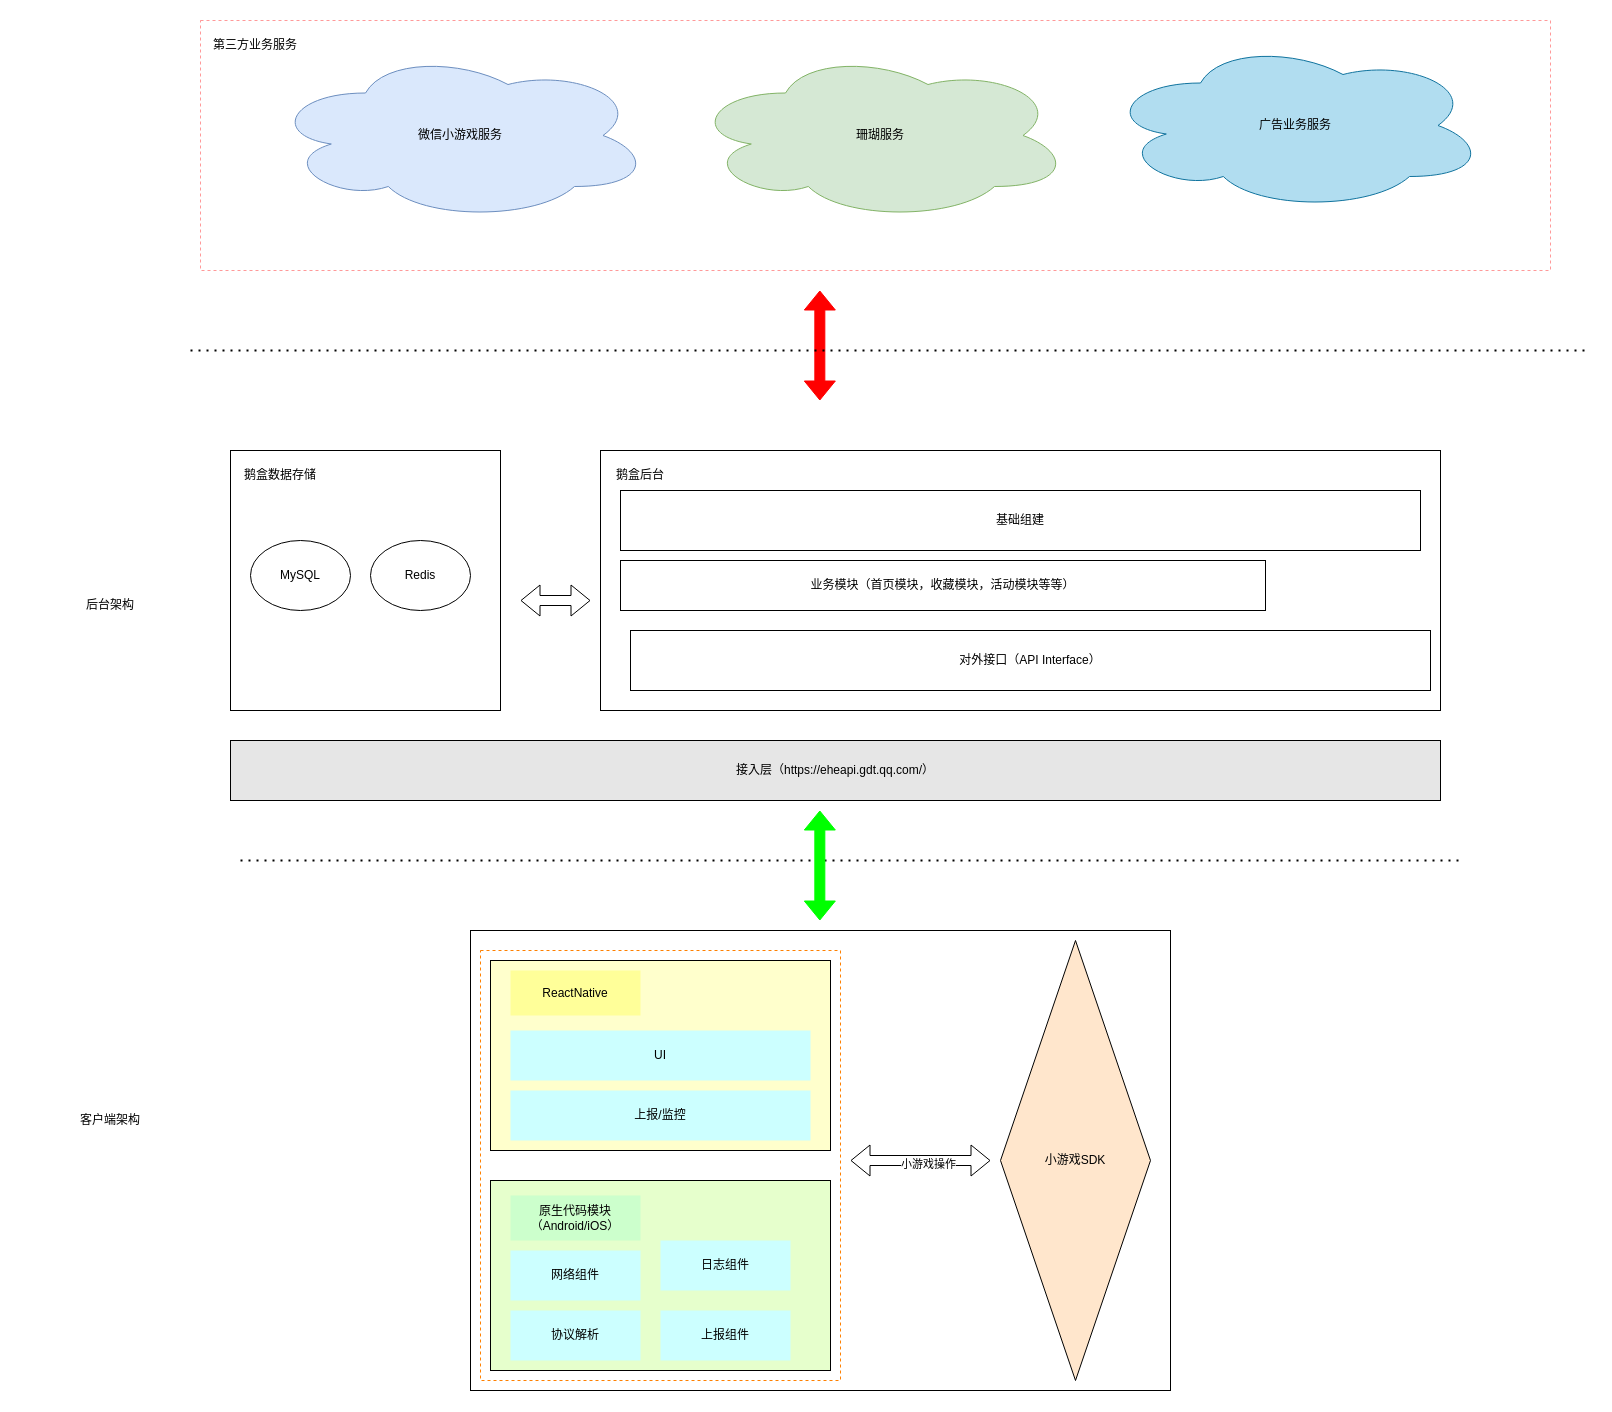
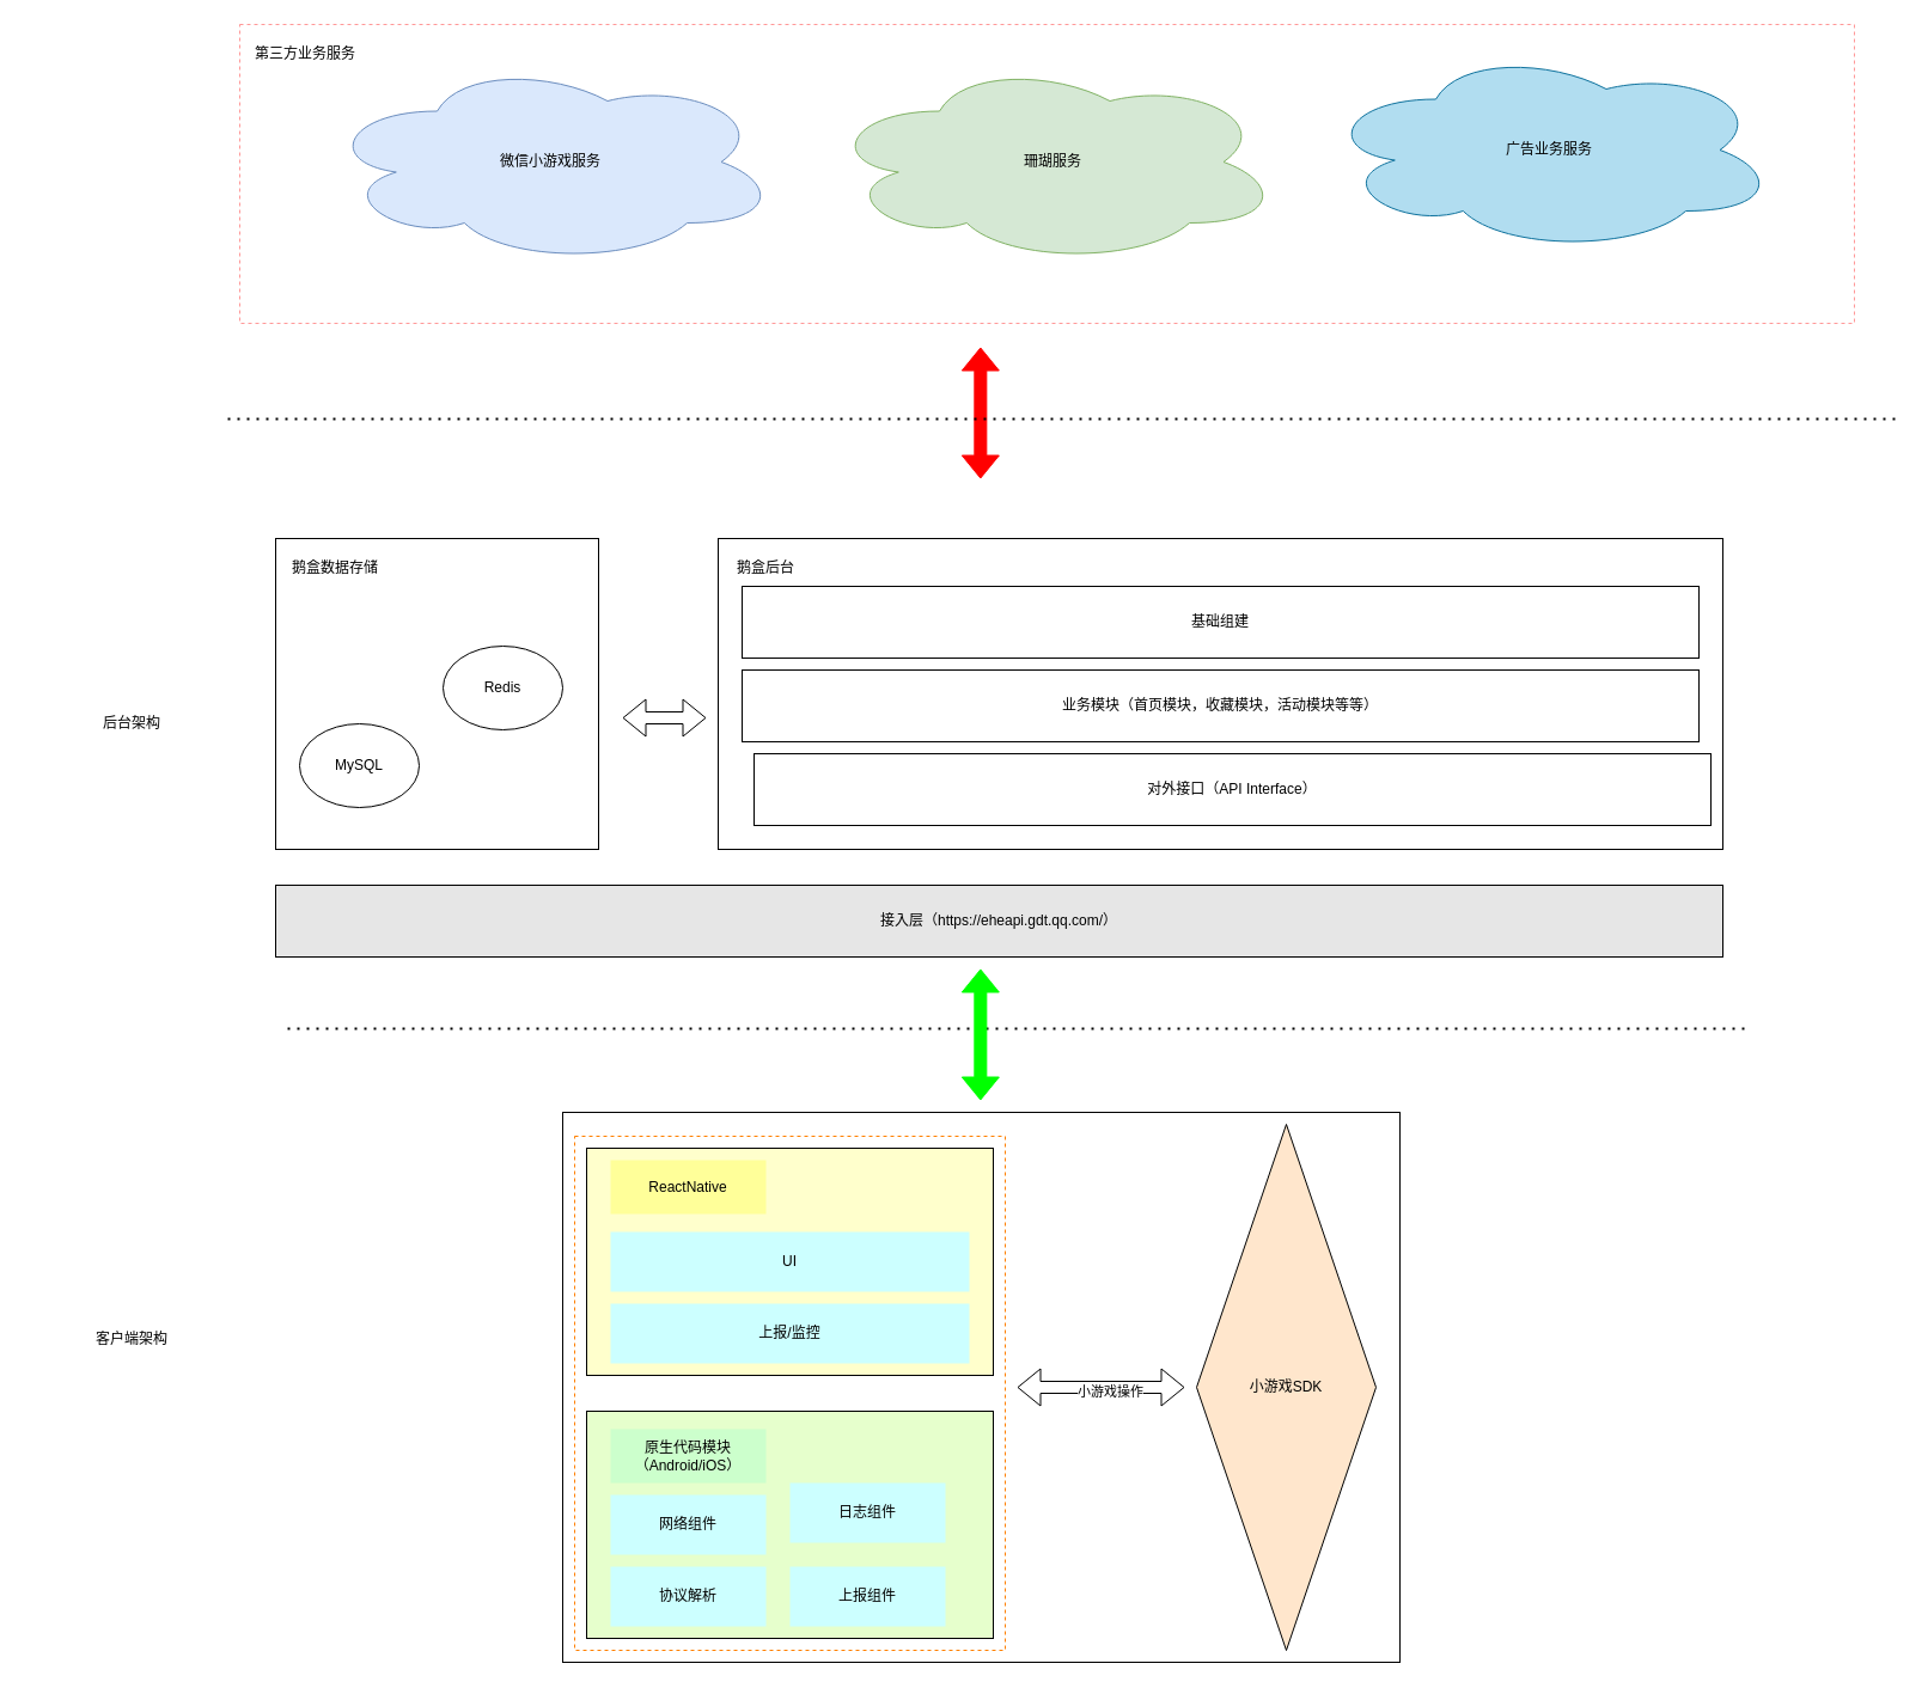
- <mxCell id="36" value="MySQL" style="ellipse;whiteSpace=wrap;html=1;" vertex="1" parent="27"><mxGeometry x="20" y="90" width="100" height="70" as="geometry" /></mxCell>
+ <mxCell id="36" value="MySQL" style="ellipse;whiteSpace=wrap;html=1;" vertex="1" parent="27"><mxGeometry x="20" y="155" width="100" height="70" as="geometry" /></mxCell>
- <mxCell id="32" value="业务模块（首页模块，收藏模块，活动模块等等）" style="rounded=0;whiteSpace=wrap;html=1;" vertex="1" parent="27"><mxGeometry x="390" y="110" width="645" height="50" as="geometry" /></mxCell>
+ <mxCell id="32" value="业务模块（首页模块，收藏模块，活动模块等等）" style="rounded=0;whiteSpace=wrap;html=1;" vertex="1" parent="27"><mxGeometry x="390" y="110" width="800" height="60" as="geometry" /></mxCell>
